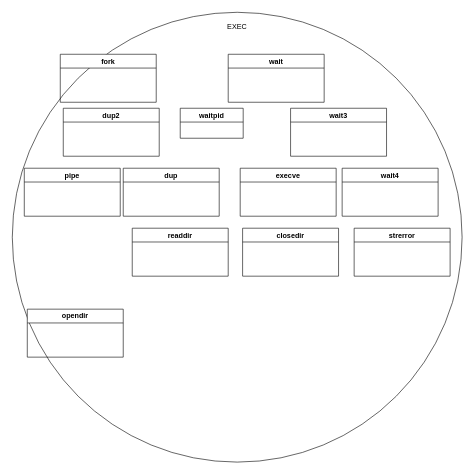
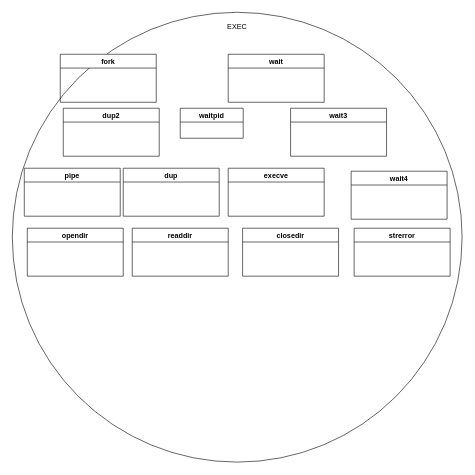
- <mxCell id="9" value="execve" style="swimlane;whiteSpace=wrap;html=1;" vertex="1" parent="1"><mxGeometry x="400" y="280" width="160" height="80" as="geometry" /></mxCell>
+ <mxCell id="9" value="execve" style="swimlane;whiteSpace=wrap;html=1;" vertex="1" parent="1"><mxGeometry x="380" y="280" width="160" height="80" as="geometry" /></mxCell>
- <mxCell id="8" value="wait4" style="swimlane;whiteSpace=wrap;html=1;" vertex="1" parent="1"><mxGeometry x="570" y="280" width="160" height="80" as="geometry" /></mxCell>
+ <mxCell id="8" value="wait4" style="swimlane;whiteSpace=wrap;html=1;" vertex="1" parent="1"><mxGeometry x="585" y="285" width="160" height="80" as="geometry" /></mxCell>
- <mxCell id="13" value="opendir" style="swimlane;whiteSpace=wrap;html=1;" vertex="1" parent="1"><mxGeometry x="45" y="515" width="160" height="80" as="geometry" /></mxCell>
+ <mxCell id="13" value="opendir" style="swimlane;whiteSpace=wrap;html=1;" vertex="1" parent="1"><mxGeometry x="45" y="380" width="160" height="80" as="geometry" /></mxCell>
